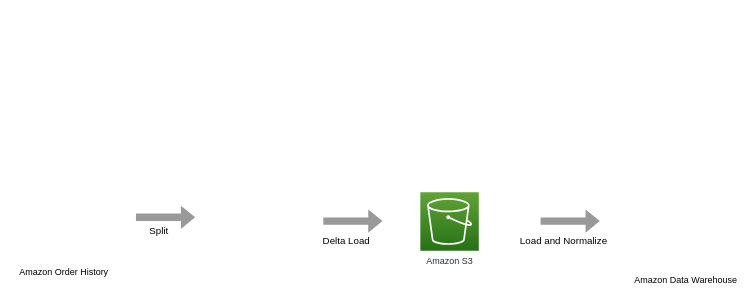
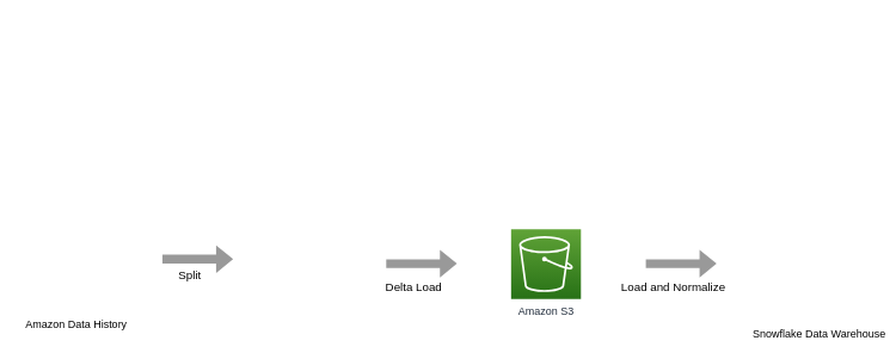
- <mxCell id="2" value="Amazon S3" style="outlineConnect=0;fontColor=#232F3E;gradientColor=#60A337;gradientDirection=north;fillColor=#277116;strokeColor=#ffffff;dashed=0;verticalLabelPosition=bottom;verticalAlign=top;align=center;html=1;fontSize=12;fontStyle=0;aspect=fixed;shape=mxgraph.aws4.resourceIcon;resIcon=mxgraph.aws4.s3;labelBackgroundColor=#ffffff;" parent="1" vertex="1"><mxGeometry x="560" y="256" width="78" height="78" as="geometry" /></mxCell>
+ <mxCell id="2" value="Amazon S3" style="outlineConnect=0;fontColor=#232F3E;gradientColor=#60A337;gradientDirection=north;fillColor=#277116;strokeColor=#ffffff;dashed=0;verticalLabelPosition=bottom;verticalAlign=top;align=center;html=1;fontSize=12;fontStyle=0;aspect=fixed;shape=mxgraph.aws4.resourceIcon;resIcon=mxgraph.aws4.s3;labelBackgroundColor=#ffffff;" parent="1" vertex="1"><mxGeometry x="570" y="256" width="78" height="78" as="geometry" /></mxCell>
- <mxCell id="3" value="Amazon Order History" style="shape=image;html=1;verticalAlign=top;verticalLabelPosition=bottom;labelBackgroundColor=#ffffff;imageAspect=0;aspect=fixed;image=https://cdn2.iconfinder.com/data/icons/simple-files/128/csv1.png" vertex="1" parent="1"><mxGeometry x="20" y="221" width="128" height="128" as="geometry" /></mxCell>
+ <mxCell id="3" value="Amazon Data History" style="shape=image;html=1;verticalAlign=top;verticalLabelPosition=bottom;labelBackgroundColor=#ffffff;imageAspect=0;aspect=fixed;image=https://cdn2.iconfinder.com/data/icons/simple-files/128/csv1.png" vertex="1" parent="1"><mxGeometry x="20" y="221" width="128" height="128" as="geometry" /></mxCell>
- <mxCell id="4" value="Amazon Data Warehouse" style="shape=image;html=1;verticalAlign=top;verticalLabelPosition=bottom;labelBackgroundColor=#ffffff;imageAspect=0;aspect=fixed;image=https://cdn4.iconfinder.com/data/icons/holidays-and-events/64/snowflake-128.png" vertex="1" parent="1"><mxGeometry x="850" y="231" width="128" height="128" as="geometry" /></mxCell>
+ <mxCell id="4" value="Snowflake Data Warehouse" style="shape=image;html=1;verticalAlign=top;verticalLabelPosition=bottom;labelBackgroundColor=#ffffff;imageAspect=0;aspect=fixed;image=https://cdn4.iconfinder.com/data/icons/holidays-and-events/64/snowflake-128.png" vertex="1" parent="1"><mxGeometry x="850" y="231" width="128" height="128" as="geometry" /></mxCell>
